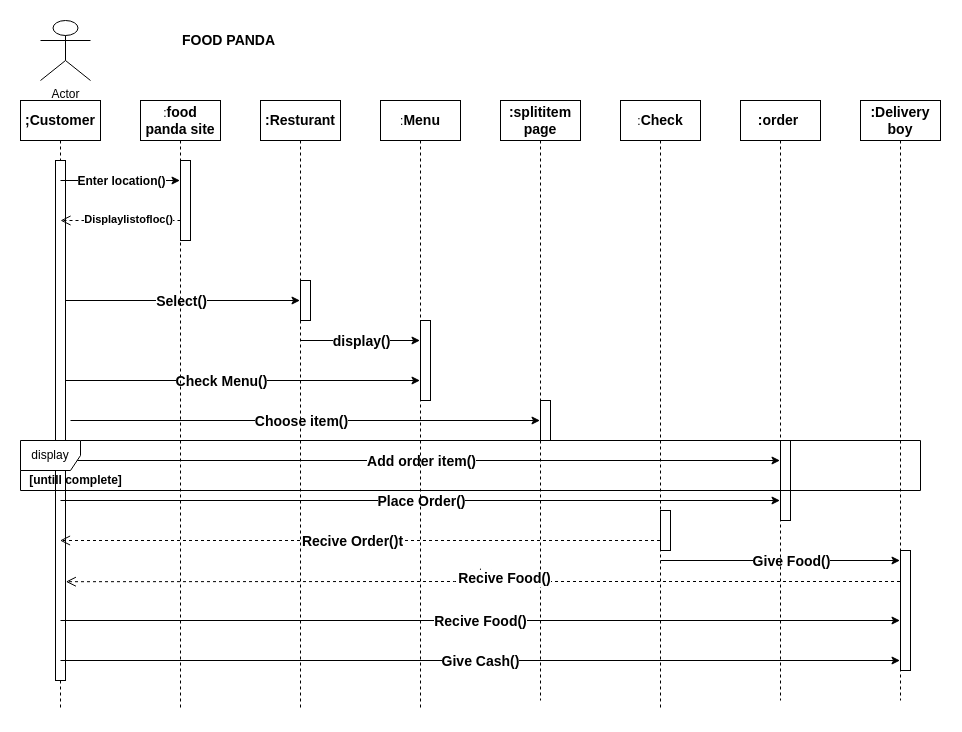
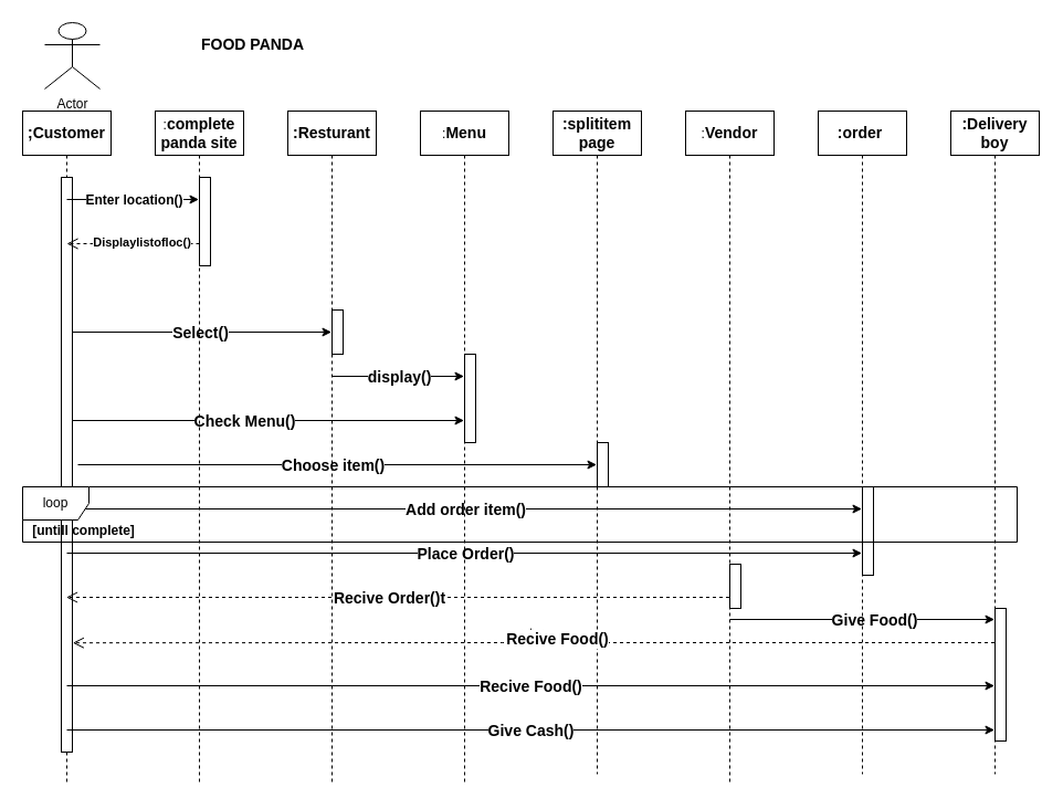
- <mxCell id="16" value=":&lt;b&gt;&lt;font style=&quot;font-size: 14px&quot;&gt;food panda site&lt;/font&gt;&lt;/b&gt;" style="shape=umlLifeline;perimeter=lifelinePerimeter;whiteSpace=wrap;html=1;container=1;collapsible=0;recursiveResize=0;outlineConnect=0;" vertex="1" parent="1"><mxGeometry x="140" y="100" width="80" height="610" as="geometry" /></mxCell>
+ <mxCell id="16" value=":&lt;b&gt;&lt;font style=&quot;font-size: 14px&quot;&gt;complete panda site&lt;/font&gt;&lt;/b&gt;" style="shape=umlLifeline;perimeter=lifelinePerimeter;whiteSpace=wrap;html=1;container=1;collapsible=0;recursiveResize=0;outlineConnect=0;" vertex="1" parent="1"><mxGeometry x="140" y="100" width="80" height="610" as="geometry" /></mxCell>
- <mxCell id="26" value=":&lt;b&gt;&lt;font style=&quot;font-size: 14px&quot;&gt;Check&lt;/font&gt;&lt;/b&gt;" style="shape=umlLifeline;perimeter=lifelinePerimeter;whiteSpace=wrap;html=1;container=1;collapsible=0;recursiveResize=0;outlineConnect=0;" vertex="1" parent="1"><mxGeometry x="620" y="100" width="80" height="610" as="geometry" /></mxCell>
+ <mxCell id="26" value=":&lt;b&gt;&lt;font style=&quot;font-size: 14px&quot;&gt;Vendor&lt;/font&gt;&lt;/b&gt;" style="shape=umlLifeline;perimeter=lifelinePerimeter;whiteSpace=wrap;html=1;container=1;collapsible=0;recursiveResize=0;outlineConnect=0;" vertex="1" parent="1"><mxGeometry x="620" y="100" width="80" height="610" as="geometry" /></mxCell>
- <mxCell id="46" value="display" style="shape=umlFrame;whiteSpace=wrap;html=1;" vertex="1" parent="1"><mxGeometry x="20" y="440" width="900" height="50" as="geometry" /></mxCell>
+ <mxCell id="46" value="loop" style="shape=umlFrame;whiteSpace=wrap;html=1;" vertex="1" parent="1"><mxGeometry x="20" y="440" width="900" height="50" as="geometry" /></mxCell>
